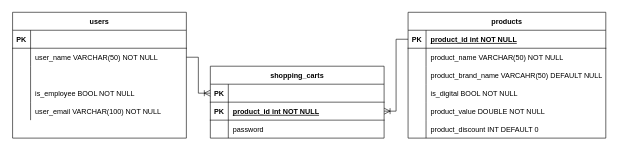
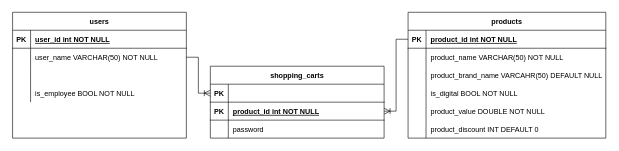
+ <mxCell id="5" value="user_id int NOT NULL " style="shape=partialRectangle;overflow=hidden;connectable=0;fillColor=none;top=0;left=0;bottom=0;right=0;align=left;spacingLeft=6;fontStyle=5;" parent="3" vertex="1"><mxGeometry x="30" width="260" height="30" as="geometry"><mxRectangle width="260" height="30" as="alternateBounds" /></mxGeometry></mxCell>
- <mxCell id="16" value="user_email VARCHAR(100) NOT NULL" style="shape=partialRectangle;overflow=hidden;connectable=0;fillColor=none;top=0;left=0;bottom=0;right=0;align=left;spacingLeft=6;" vertex="1" parent="14"><mxGeometry x="30" width="260" height="30" as="geometry"><mxRectangle width="260" height="30" as="alternateBounds" /></mxGeometry></mxCell>
